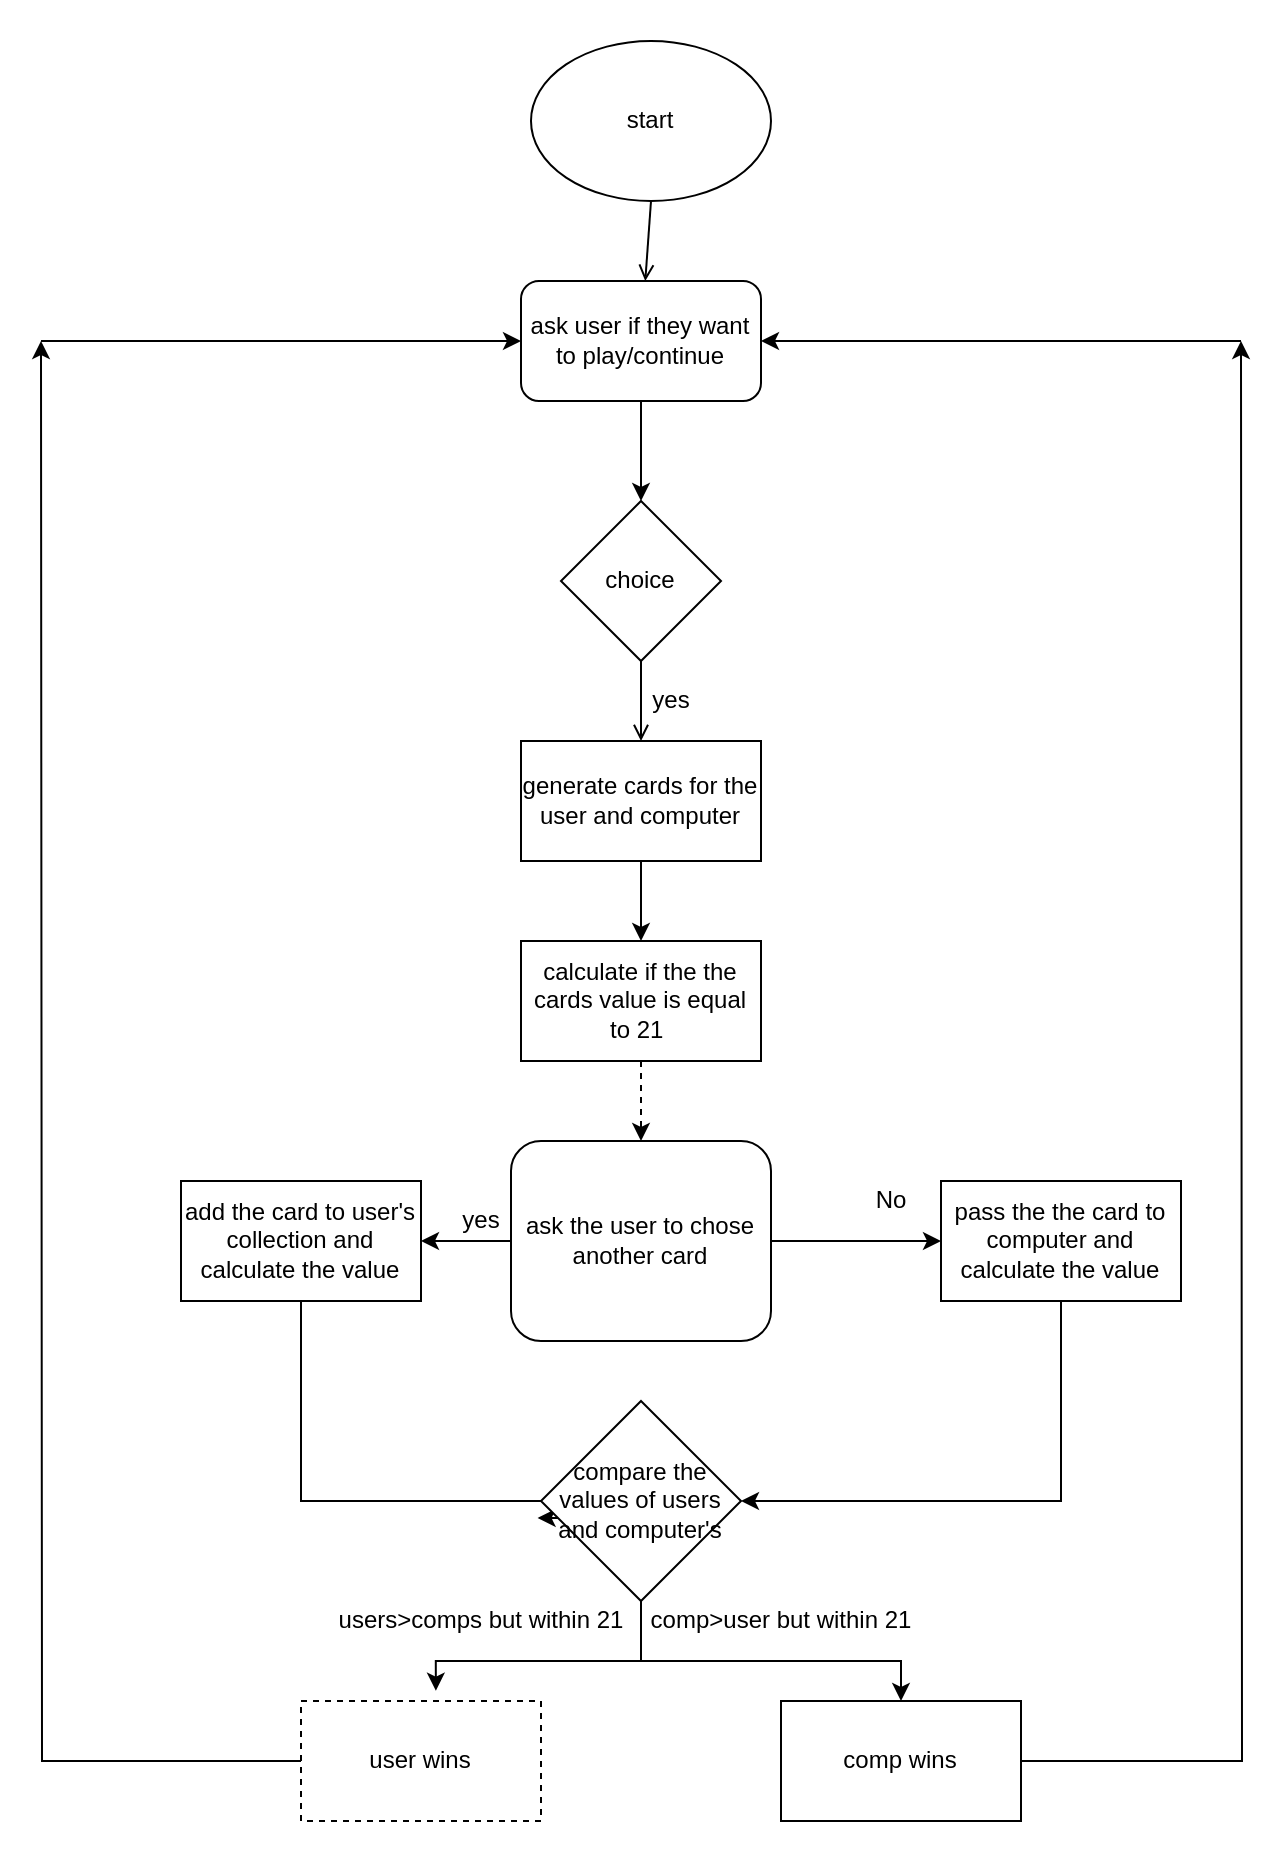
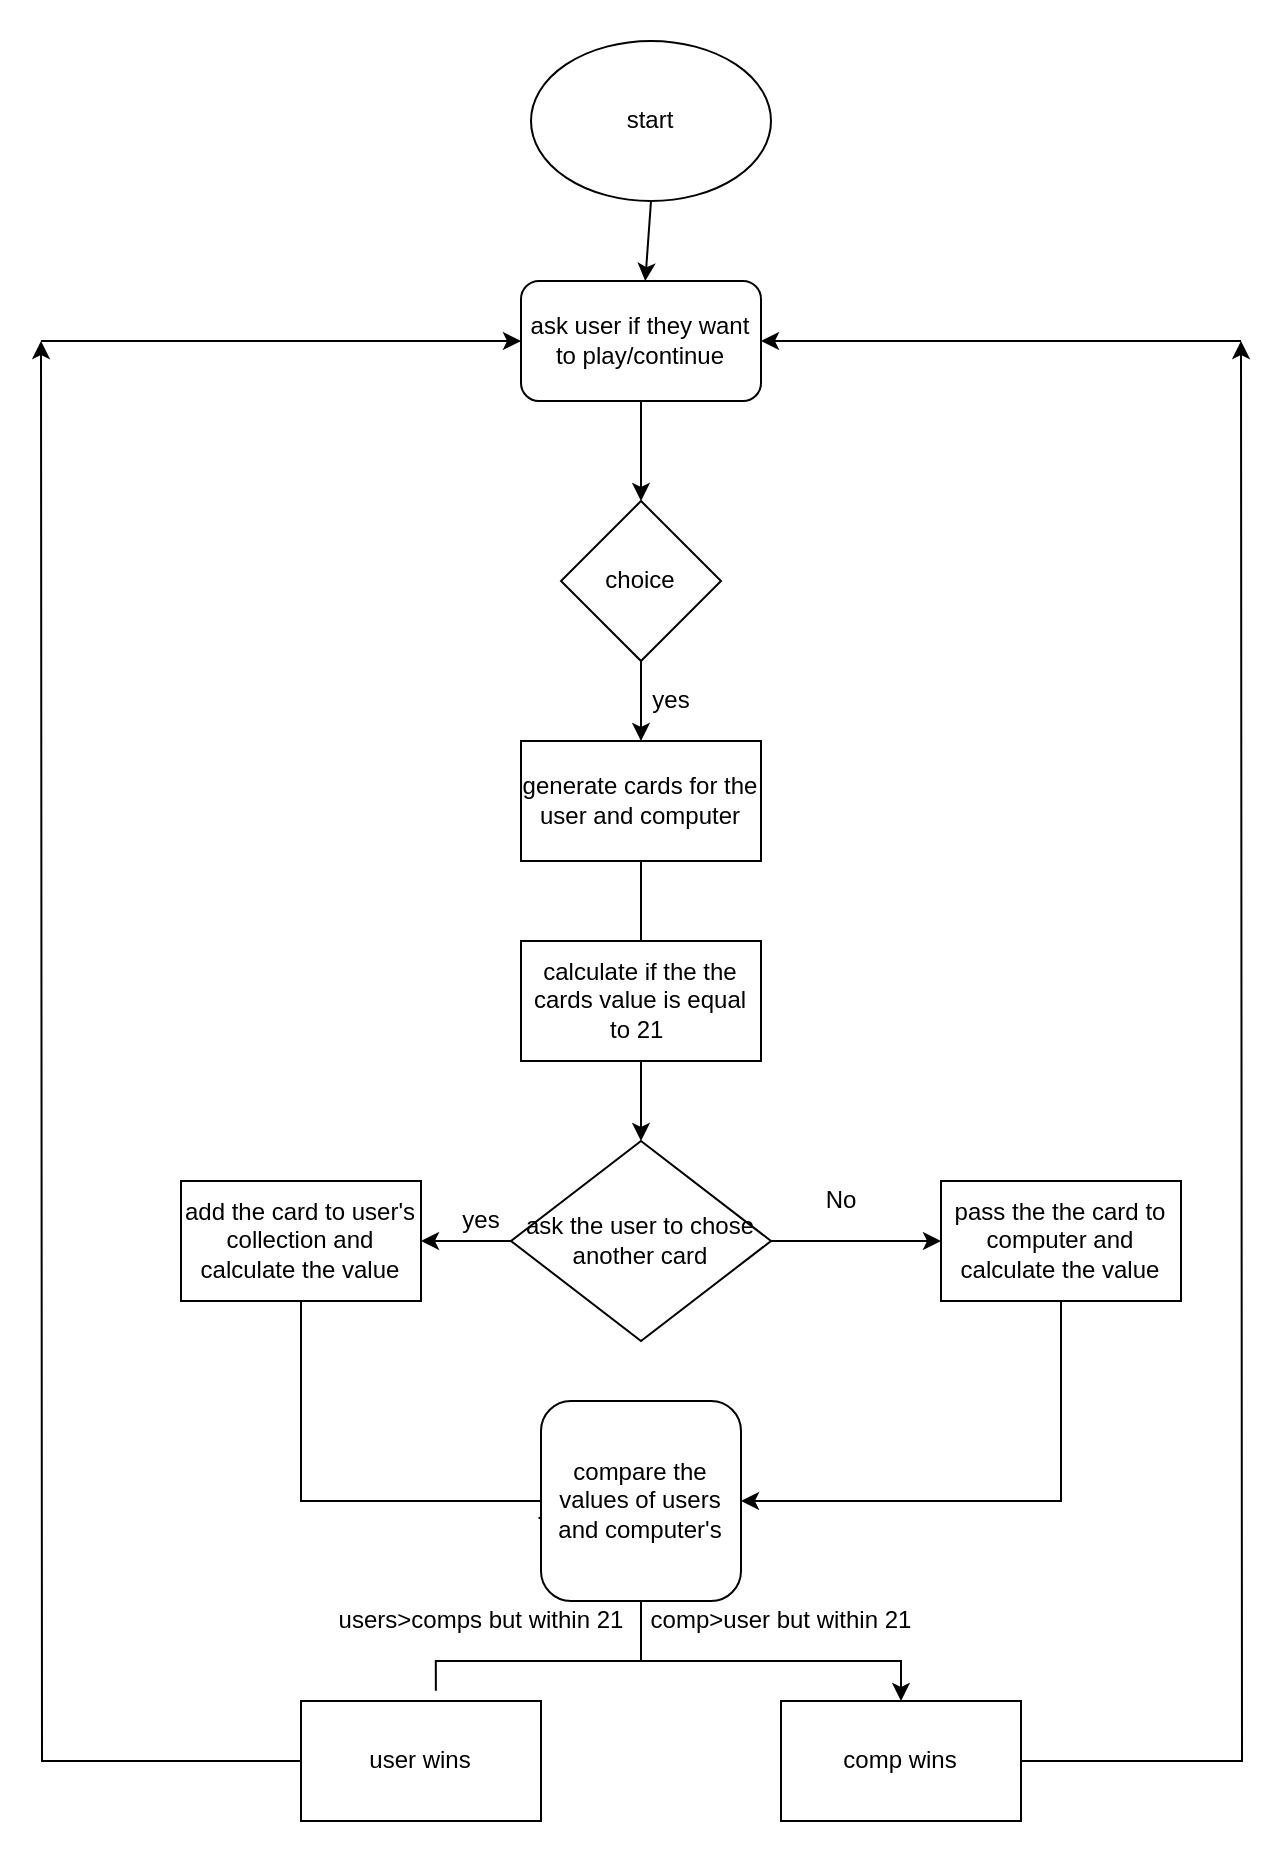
- <mxCell id="3" value="" style="endArrow=open;html=1;rounded=0;exitX=0.5;exitY=1;exitDx=0;exitDy=0;" edge="1" parent="1" source="2" target="5"><mxGeometry width="50" height="50" relative="1" as="geometry"><mxPoint x="300" y="340" as="sourcePoint" /><mxPoint x="320" y="150" as="targetPoint" /><Array as="points" /></mxGeometry></mxCell>
+ <mxCell id="3" value="" style="endArrow=classic;html=1;rounded=0;exitX=0.5;exitY=1;exitDx=0;exitDy=0;" edge="1" parent="1" source="2" target="5"><mxGeometry width="50" height="50" relative="1" as="geometry"><mxPoint x="300" y="340" as="sourcePoint" /><mxPoint x="320" y="150" as="targetPoint" /><Array as="points" /></mxGeometry></mxCell>
- <mxCell id="6" value="" style="edgeStyle=orthogonalEdgeStyle;rounded=0;orthogonalLoop=1;jettySize=auto;html=1;endArrow=open;" edge="1" parent="1" source="7" target="9"><mxGeometry relative="1" as="geometry" /></mxCell>
+ <mxCell id="6" value="" style="edgeStyle=orthogonalEdgeStyle;rounded=0;orthogonalLoop=1;jettySize=auto;html=1;" edge="1" parent="1" source="7" target="9"><mxGeometry relative="1" as="geometry" /></mxCell>
- <mxCell id="8" value="" style="edgeStyle=orthogonalEdgeStyle;rounded=0;orthogonalLoop=1;jettySize=auto;html=1;" edge="1" parent="1" source="9" target="12"><mxGeometry relative="1" as="geometry" /></mxCell>
+ <mxCell id="8" value="" style="edgeStyle=orthogonalEdgeStyle;rounded=0;orthogonalLoop=1;jettySize=auto;html=1;endArrow=none;" edge="1" parent="1" source="9" target="12"><mxGeometry relative="1" as="geometry" /></mxCell>
- <mxCell id="11" value="" style="edgeStyle=orthogonalEdgeStyle;rounded=0;orthogonalLoop=1;jettySize=auto;html=1;dashed=1;" edge="1" parent="1" source="12" target="15"><mxGeometry relative="1" as="geometry" /></mxCell>
+ <mxCell id="11" value="" style="edgeStyle=orthogonalEdgeStyle;rounded=0;orthogonalLoop=1;jettySize=auto;html=1;" edge="1" parent="1" source="12" target="15"><mxGeometry relative="1" as="geometry" /></mxCell>
- <mxCell id="21" value="No" style="text;html=1;align=center;verticalAlign=middle;resizable=0;points=[];autosize=1;strokeColor=none;fillColor=none;" vertex="1" parent="1"><mxGeometry x="430" y="590" width="30" height="20" as="geometry" /></mxCell>
+ <mxCell id="21" value="No" style="text;html=1;align=center;verticalAlign=middle;resizable=0;points=[];autosize=1;strokeColor=none;fillColor=none;" vertex="1" parent="1"><mxGeometry x="405" y="590" width="30" height="20" as="geometry" /></mxCell>
- <mxCell id="15" value="ask the user to chose another card" style="whiteSpace=wrap;html=1;rounded=1;" vertex="1" parent="1"><mxGeometry x="255" y="570" width="130" height="100" as="geometry" /></mxCell>
+ <mxCell id="15" value="ask the user to chose another card" style="rhombus;whiteSpace=wrap;html=1;" vertex="1" parent="1"><mxGeometry x="255" y="570" width="130" height="100" as="geometry" /></mxCell>
- <mxCell id="24" value="compare the values of users and computer's" style="rhombus;whiteSpace=wrap;html=1;" vertex="1" parent="1"><mxGeometry x="270" y="700" width="100" height="100" as="geometry" /></mxCell>
+ <mxCell id="24" value="compare the values of users and computer's" style="whiteSpace=wrap;html=1;rounded=1;" vertex="1" parent="1"><mxGeometry x="270" y="700" width="100" height="100" as="geometry" /></mxCell>
- <mxCell id="22" style="edgeStyle=orthogonalEdgeStyle;rounded=0;orthogonalLoop=1;jettySize=auto;html=1;exitX=0.5;exitY=1;exitDx=0;exitDy=0;entryX=0.562;entryY=-0.086;entryDx=0;entryDy=0;entryPerimeter=0;" edge="1" parent="1" source="24" target="26"><mxGeometry relative="1" as="geometry"><Array as="points"><mxPoint x="320" y="830" /><mxPoint x="217" y="830" /></Array></mxGeometry></mxCell>
+ <mxCell id="22" style="edgeStyle=orthogonalEdgeStyle;rounded=0;orthogonalLoop=1;jettySize=auto;html=1;exitX=0.5;exitY=1;exitDx=0;exitDy=0;entryX=0.562;entryY=-0.086;entryDx=0;entryDy=0;entryPerimeter=0;endArrow=none;" edge="1" parent="1" source="24" target="26"><mxGeometry relative="1" as="geometry"><Array as="points"><mxPoint x="320" y="830" /><mxPoint x="217" y="830" /></Array></mxGeometry></mxCell>
- <mxCell id="26" value="user wins" style="whiteSpace=wrap;html=1;dashed=1;" vertex="1" parent="1"><mxGeometry x="150" y="850" width="120" height="60" as="geometry" /></mxCell>
+ <mxCell id="26" value="user wins" style="whiteSpace=wrap;html=1;" vertex="1" parent="1"><mxGeometry x="150" y="850" width="120" height="60" as="geometry" /></mxCell>
